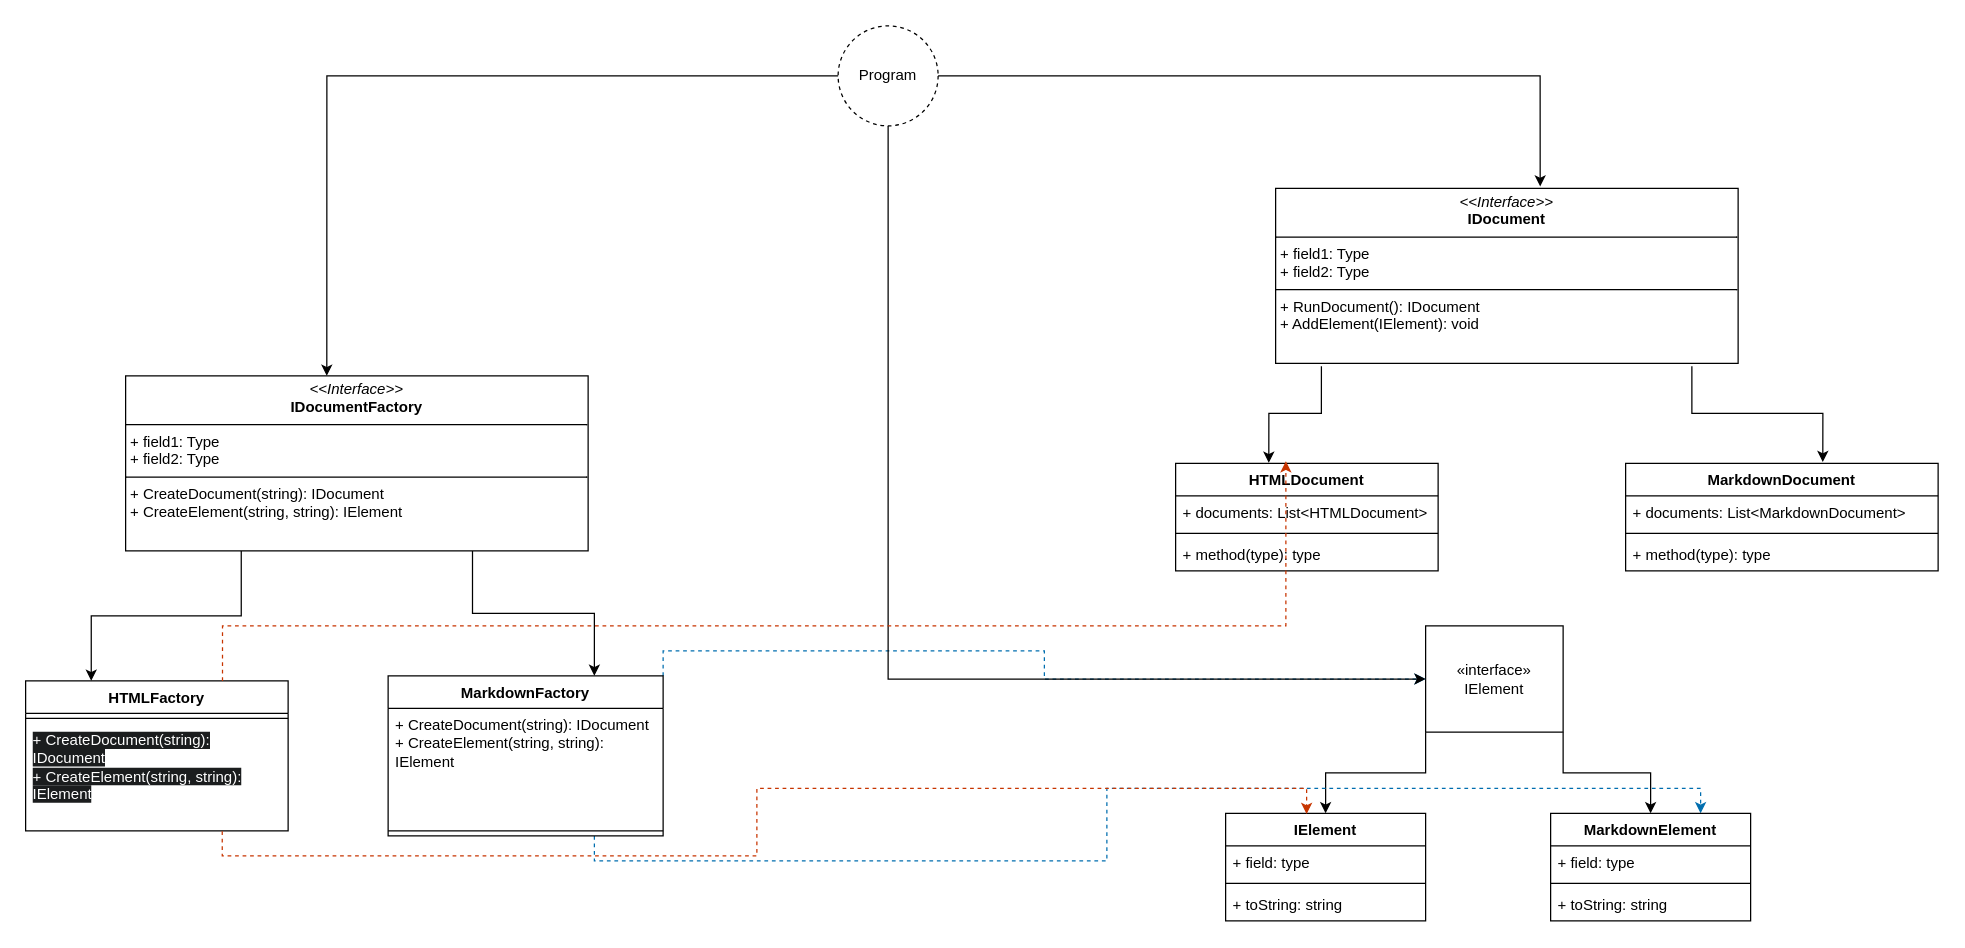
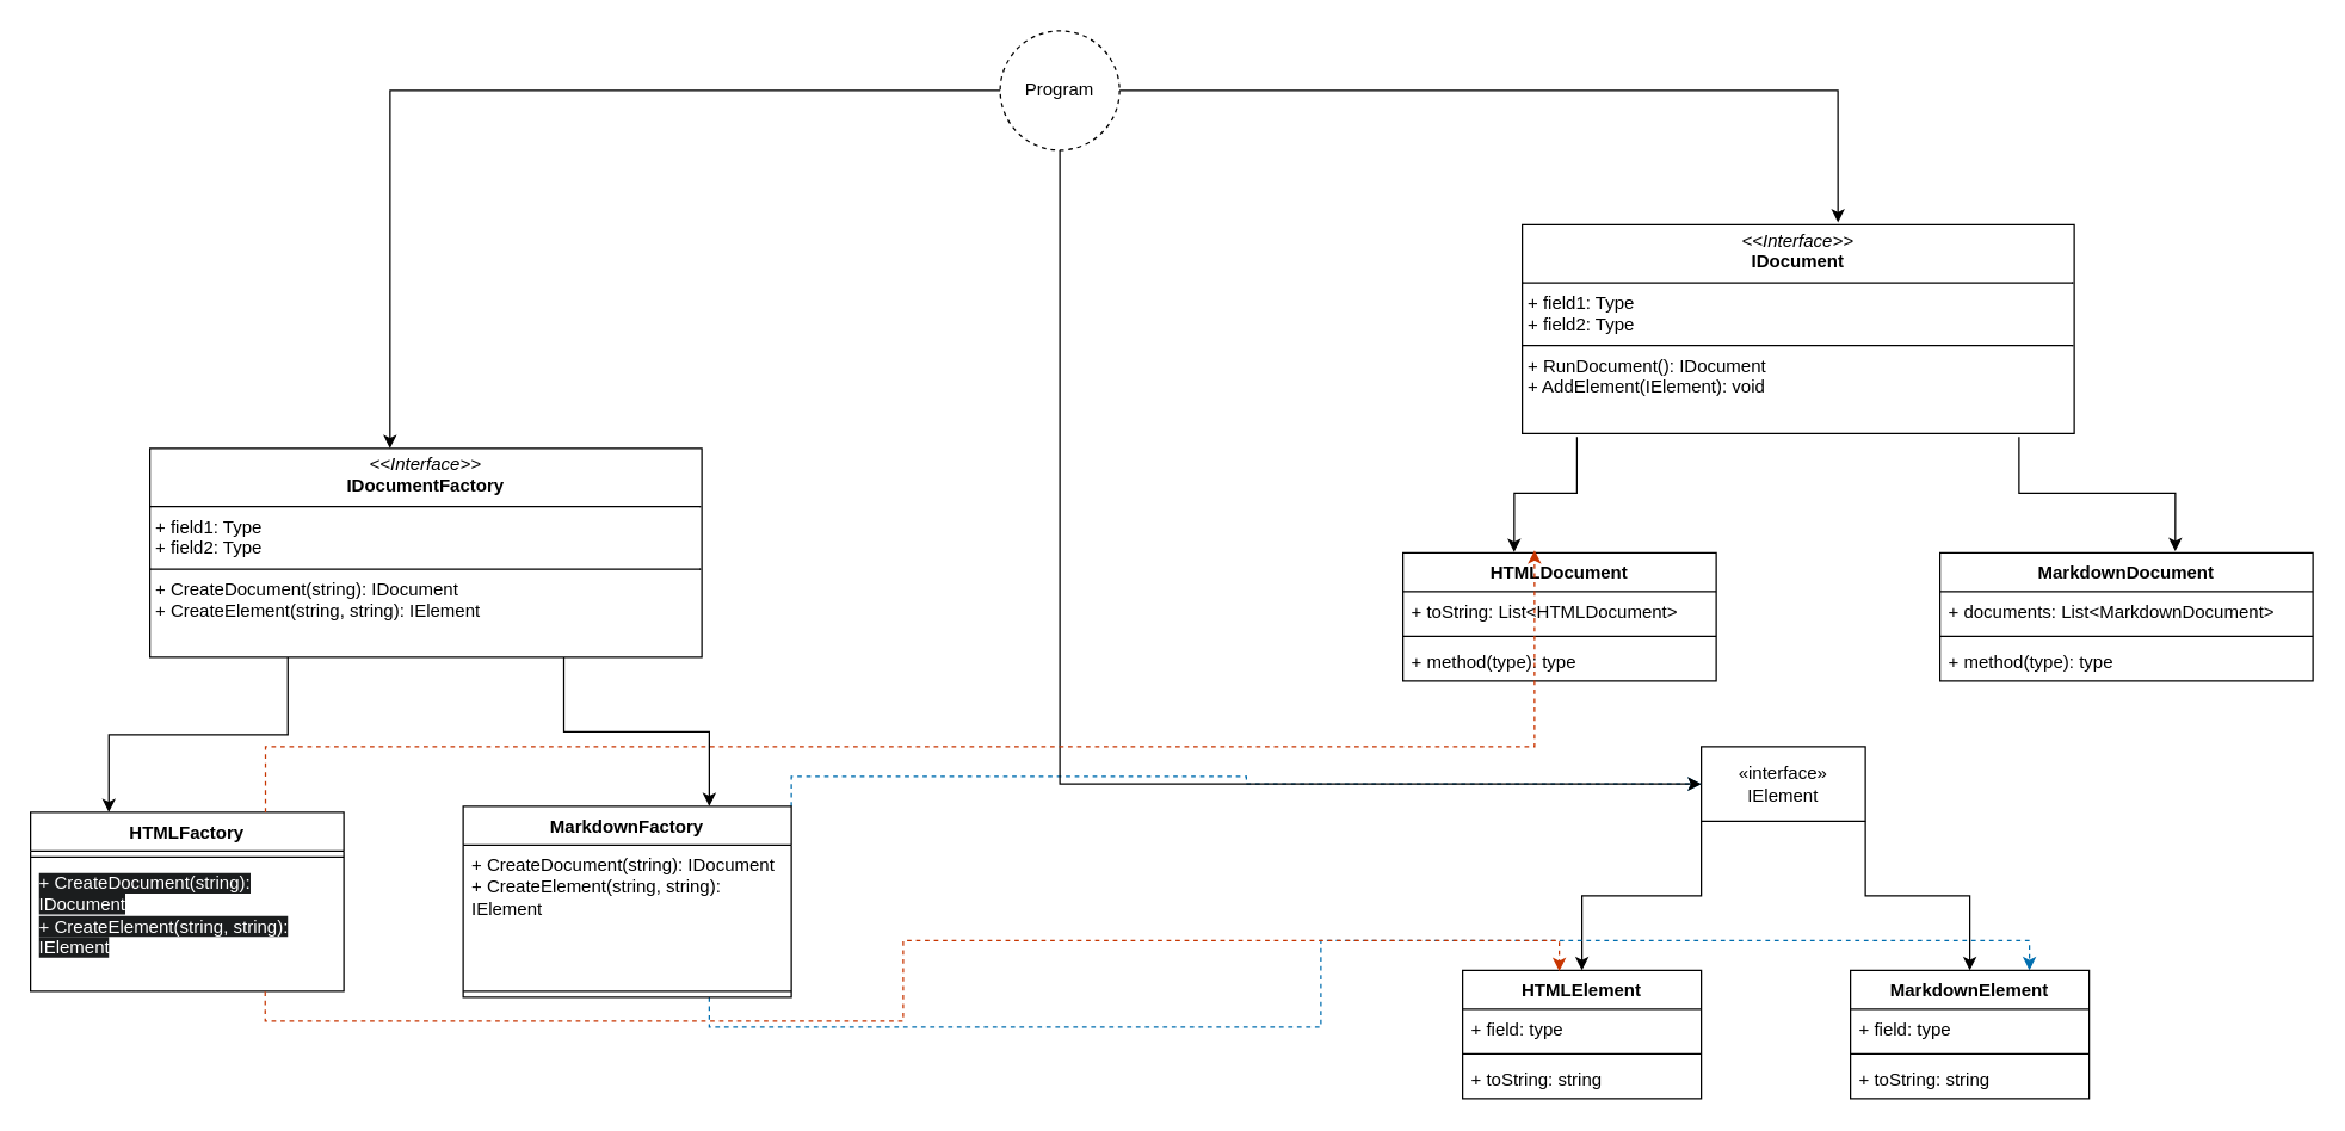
- <mxCell id="26" value="+ documents: List&amp;lt;HTMLDocument&amp;gt;" style="text;strokeColor=none;fillColor=none;align=left;verticalAlign=top;spacingLeft=4;spacingRight=4;overflow=hidden;rotatable=0;points=[[0,0.5],[1,0.5]];portConstraint=eastwest;whiteSpace=wrap;html=1;" vertex="1" parent="25"><mxGeometry y="26" width="210" height="26" as="geometry" /></mxCell>
+ <mxCell id="26" value="+ toString: List&amp;lt;HTMLDocument&amp;gt;" style="text;strokeColor=none;fillColor=none;align=left;verticalAlign=top;spacingLeft=4;spacingRight=4;overflow=hidden;rotatable=0;points=[[0,0.5],[1,0.5]];portConstraint=eastwest;whiteSpace=wrap;html=1;" vertex="1" parent="25"><mxGeometry y="26" width="210" height="26" as="geometry" /></mxCell>
- <mxCell id="6" value="«interface»&lt;br&gt;&lt;div&gt;IElement&lt;/div&gt;" style="html=1;whiteSpace=wrap;" vertex="1" parent="1"><mxGeometry x="1140" y="500" width="110" height="85" as="geometry" /></mxCell>
+ <mxCell id="6" value="«interface»&lt;br&gt;&lt;div&gt;IElement&lt;/div&gt;" style="html=1;whiteSpace=wrap;" vertex="1" parent="1"><mxGeometry x="1140" y="500" width="110" height="50" as="geometry" /></mxCell>
- <mxCell id="17" value="IElement" style="swimlane;fontStyle=1;align=center;verticalAlign=top;childLayout=stackLayout;horizontal=1;startSize=26;horizontalStack=0;resizeParent=1;resizeParentMax=0;resizeLast=0;collapsible=1;marginBottom=0;whiteSpace=wrap;html=1;" vertex="1" parent="1"><mxGeometry x="980" y="650" width="160" height="86" as="geometry" /></mxCell>
+ <mxCell id="17" value="HTMLElement" style="swimlane;fontStyle=1;align=center;verticalAlign=top;childLayout=stackLayout;horizontal=1;startSize=26;horizontalStack=0;resizeParent=1;resizeParentMax=0;resizeLast=0;collapsible=1;marginBottom=0;whiteSpace=wrap;html=1;" vertex="1" parent="1"><mxGeometry x="980" y="650" width="160" height="86" as="geometry" /></mxCell>
